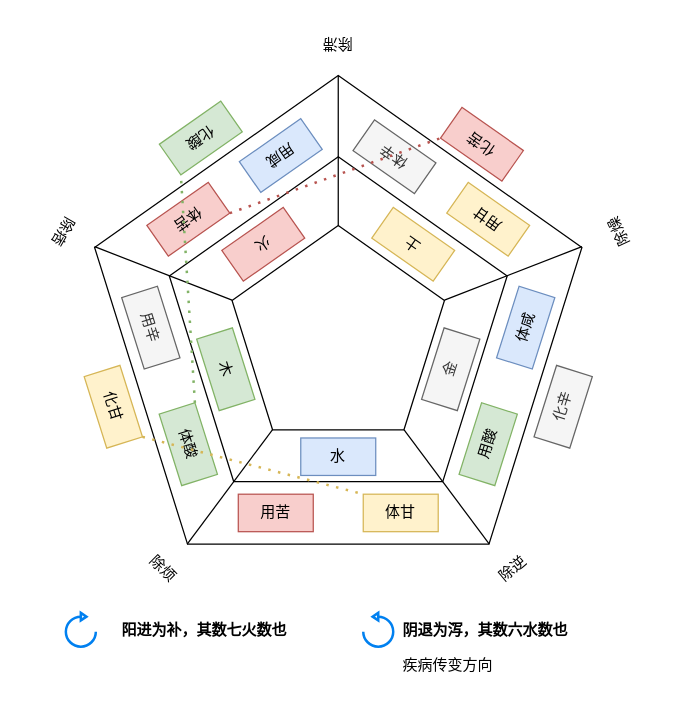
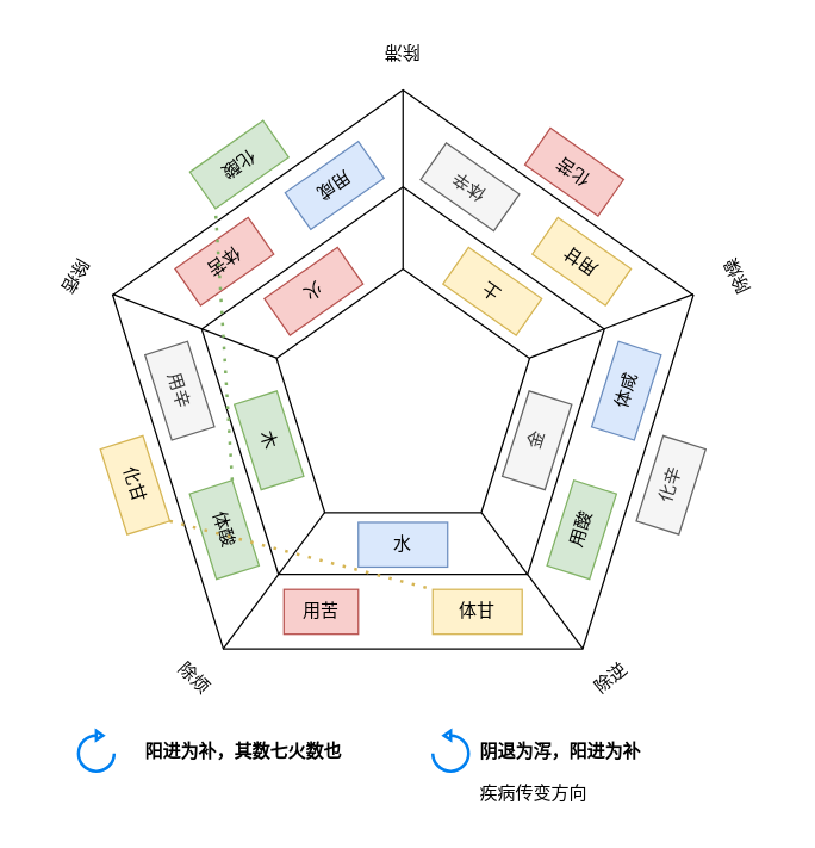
- <mxCell id="38" value="" style="endArrow=none;dashed=1;html=1;dashPattern=1 3;strokeWidth=2;rounded=0;entryX=1;entryY=0;entryDx=0;entryDy=0;exitX=0;exitY=0;exitDx=0;exitDy=0;strokeColor=#b85450;fillColor=#f8cecc;" parent="1" source="19" target="24" edge="1"><mxGeometry width="50" height="50" relative="1" as="geometry"><mxPoint x="320" y="20" as="sourcePoint" /><mxPoint x="370" y="-30" as="targetPoint" /></mxGeometry></mxCell>
- <mxCell id="10" value="用苦" style="text;html=1;strokeColor=#b85450;fillColor=#f8cecc;align=center;verticalAlign=middle;whiteSpace=wrap;rounded=0;" parent="1" vertex="1"><mxGeometry x="190" y="395" width="60" height="30" as="geometry" /></mxCell>
+ <mxCell id="10" value="用苦" style="text;html=1;strokeColor=#b85450;fillColor=#f8cecc;align=center;verticalAlign=middle;whiteSpace=wrap;rounded=0;" parent="1" vertex="1"><mxGeometry x="190" y="395" width="50" height="30" as="geometry" /></mxCell>
- <mxCell id="34" value="阴退为泻，其数六水数也" style="text;whiteSpace=wrap;html=1;fontStyle=1" parent="1" vertex="1"><mxGeometry x="320" y="490" width="170" height="40" as="geometry" /></mxCell>
+ <mxCell id="34" value="阴退为泻，阳进为补" style="text;whiteSpace=wrap;html=1;fontStyle=1" parent="1" vertex="1"><mxGeometry x="320" y="490" width="170" height="40" as="geometry" /></mxCell>
